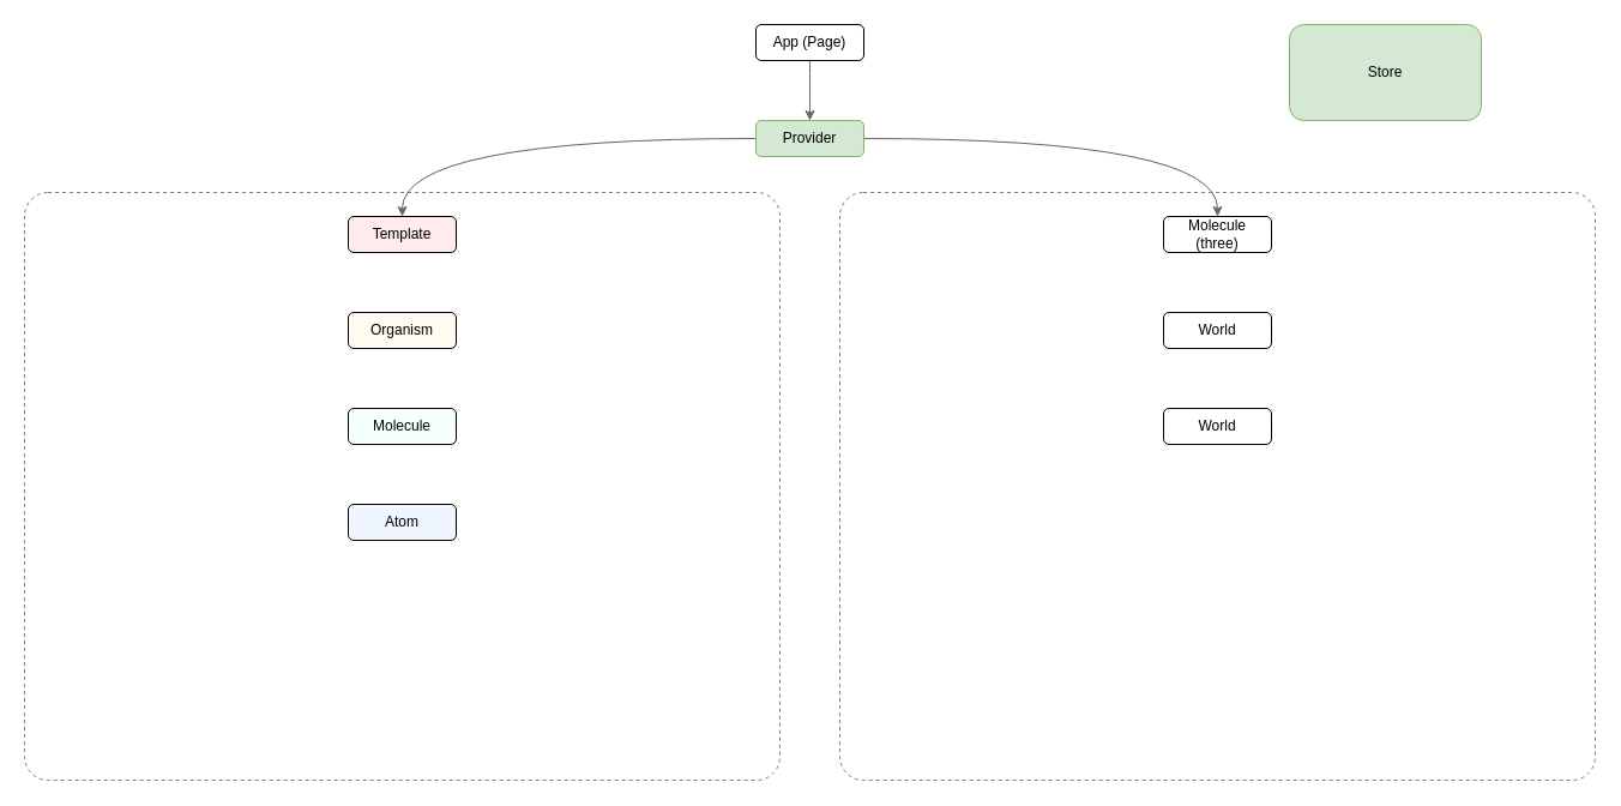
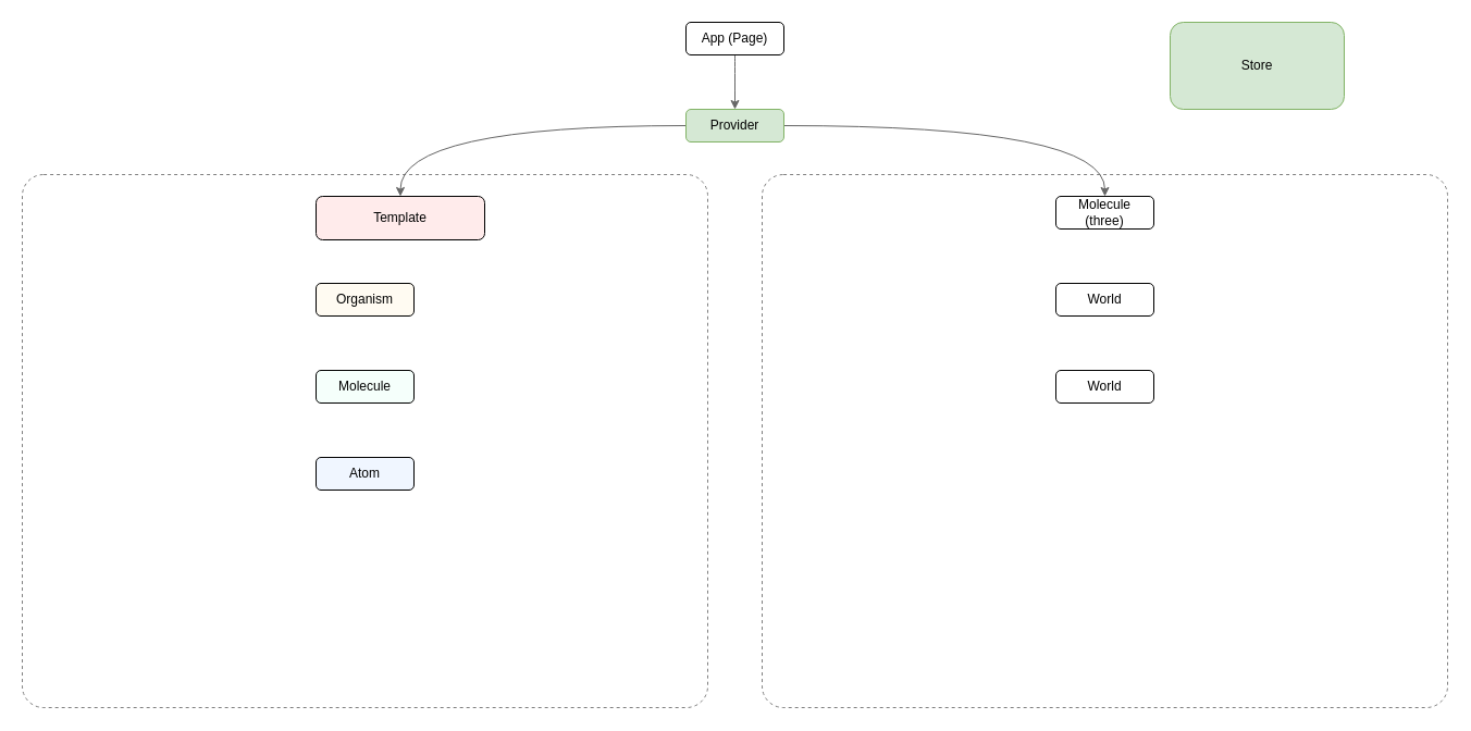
- <mxCell id="10" value="Template" style="rounded=1;whiteSpace=wrap;html=1;fillColor=#FFEBEB;" vertex="1" parent="1"><mxGeometry x="290" y="180" width="90" height="30" as="geometry" /></mxCell>
+ <mxCell id="10" value="Template" style="rounded=1;whiteSpace=wrap;html=1;fillColor=#FFEBEB;" vertex="1" parent="1"><mxGeometry x="290" y="180" width="155" height="40" as="geometry" /></mxCell>
